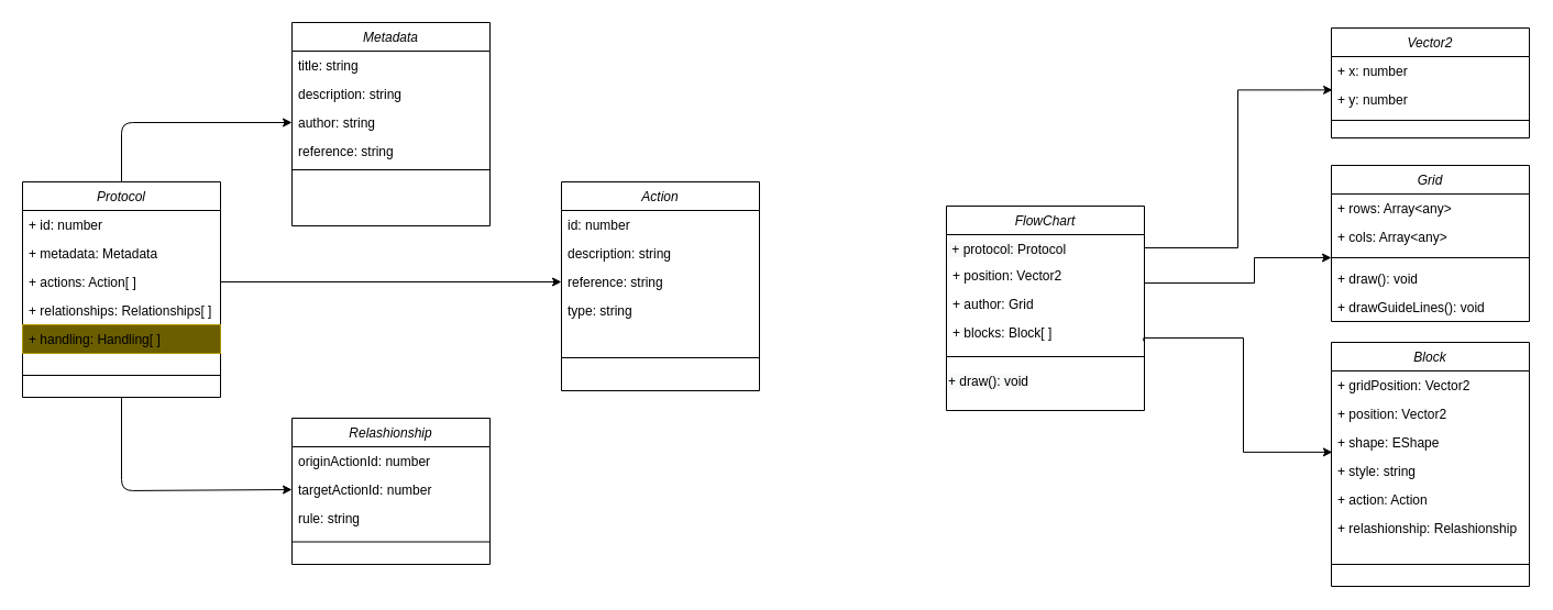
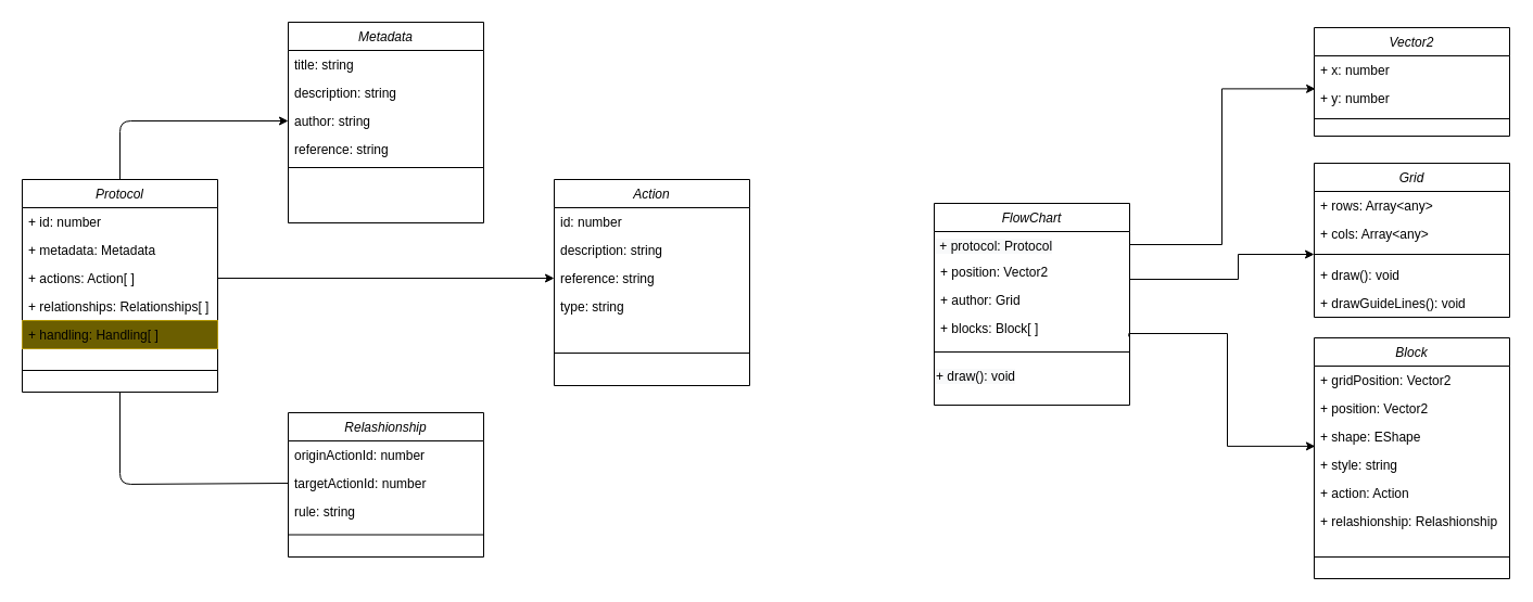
- <mxCell id="2" style="edgeStyle=none;html=1;entryX=0;entryY=0.5;entryDx=0;entryDy=0;" edge="1" parent="1" source="4" target="25"><mxGeometry relative="1" as="geometry"><Array as="points"><mxPoint x="110" y="446" /></Array></mxGeometry></mxCell>
+ <mxCell id="2" style="edgeStyle=none;html=1;entryX=0;entryY=0.5;entryDx=0;entryDy=0;endArrow=none;" edge="1" parent="1" source="4" target="25"><mxGeometry relative="1" as="geometry"><Array as="points"><mxPoint x="110" y="446" /></Array></mxGeometry></mxCell>
